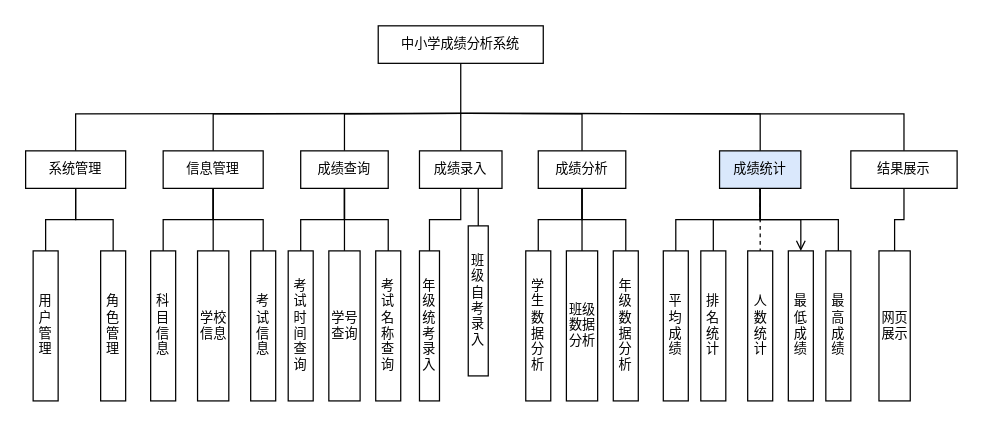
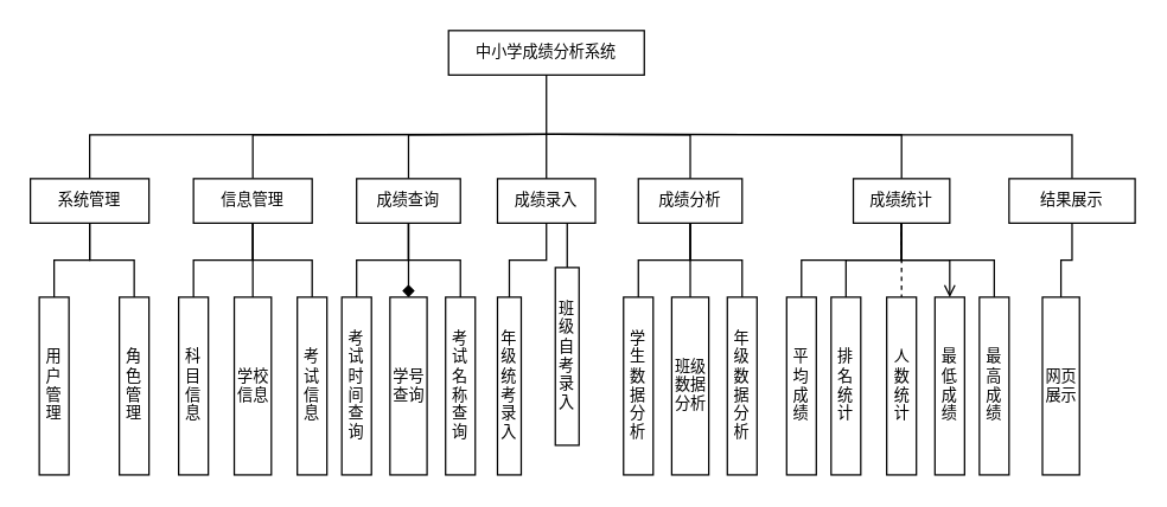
- <mxCell id="17" value="成绩统计" style="rounded=0;whiteSpace=wrap;html=1;fontFamily=宋体;fontSize=10.5;fillColor=#dae8fc;" parent="1" vertex="1"><mxGeometry x="575" y="120" width="65" height="30" as="geometry" /></mxCell>
+ <mxCell id="17" value="成绩统计" style="rounded=0;whiteSpace=wrap;html=1;fontFamily=宋体;fontSize=10.5;" parent="1" vertex="1"><mxGeometry x="575" y="120" width="65" height="30" as="geometry" /></mxCell>
- <mxCell id="26" style="edgeStyle=orthogonalEdgeStyle;rounded=0;orthogonalLoop=1;jettySize=auto;html=1;exitX=0.5;exitY=1;exitDx=0;exitDy=0;entryX=0.5;entryY=0;entryDx=0;entryDy=0;fontFamily=Helvetica;fontSize=11;endArrow=none;" parent="1" source="28" target="41" edge="1"><mxGeometry relative="1" as="geometry" /></mxCell>
+ <mxCell id="26" style="edgeStyle=orthogonalEdgeStyle;rounded=0;orthogonalLoop=1;jettySize=auto;html=1;exitX=0.5;exitY=1;exitDx=0;exitDy=0;entryX=0.5;entryY=0;entryDx=0;entryDy=0;fontFamily=Helvetica;fontSize=11;endArrow=diamond;" parent="1" source="28" target="41" edge="1"><mxGeometry relative="1" as="geometry" /></mxCell>
